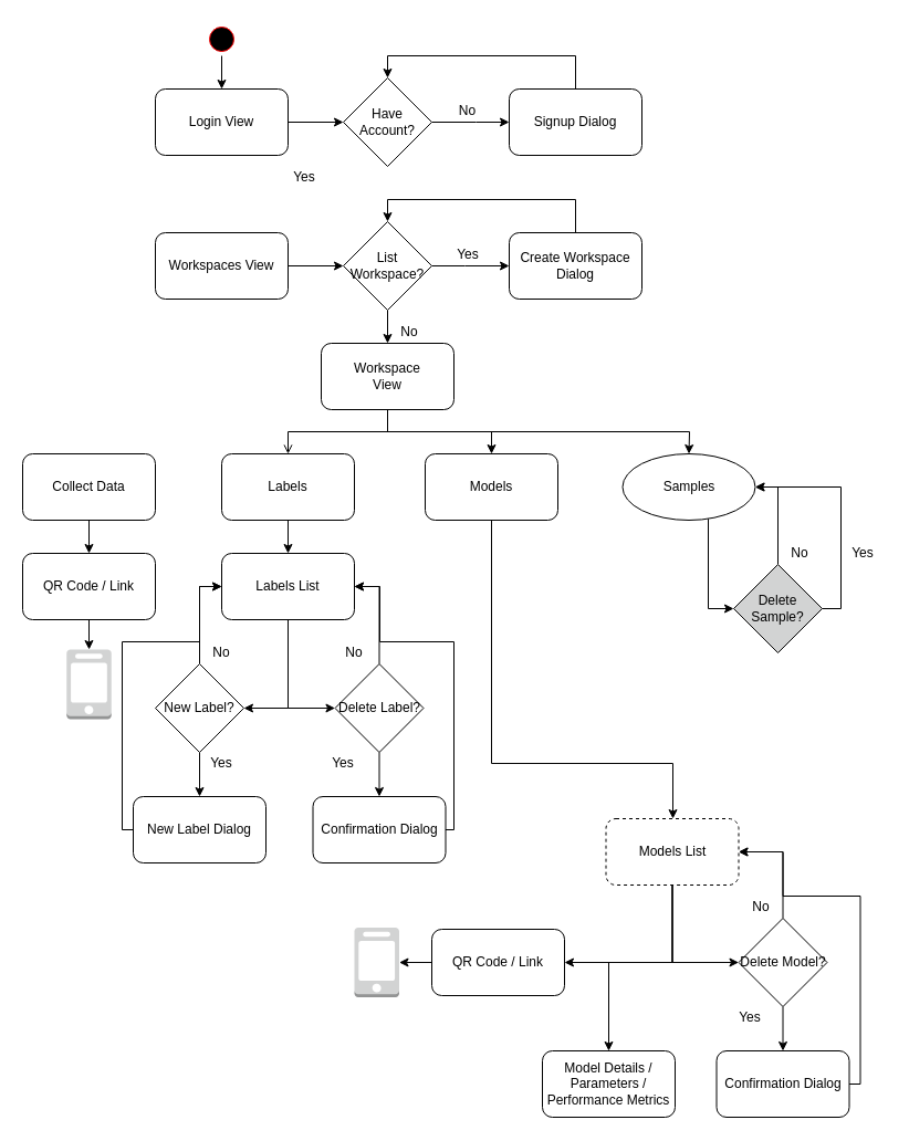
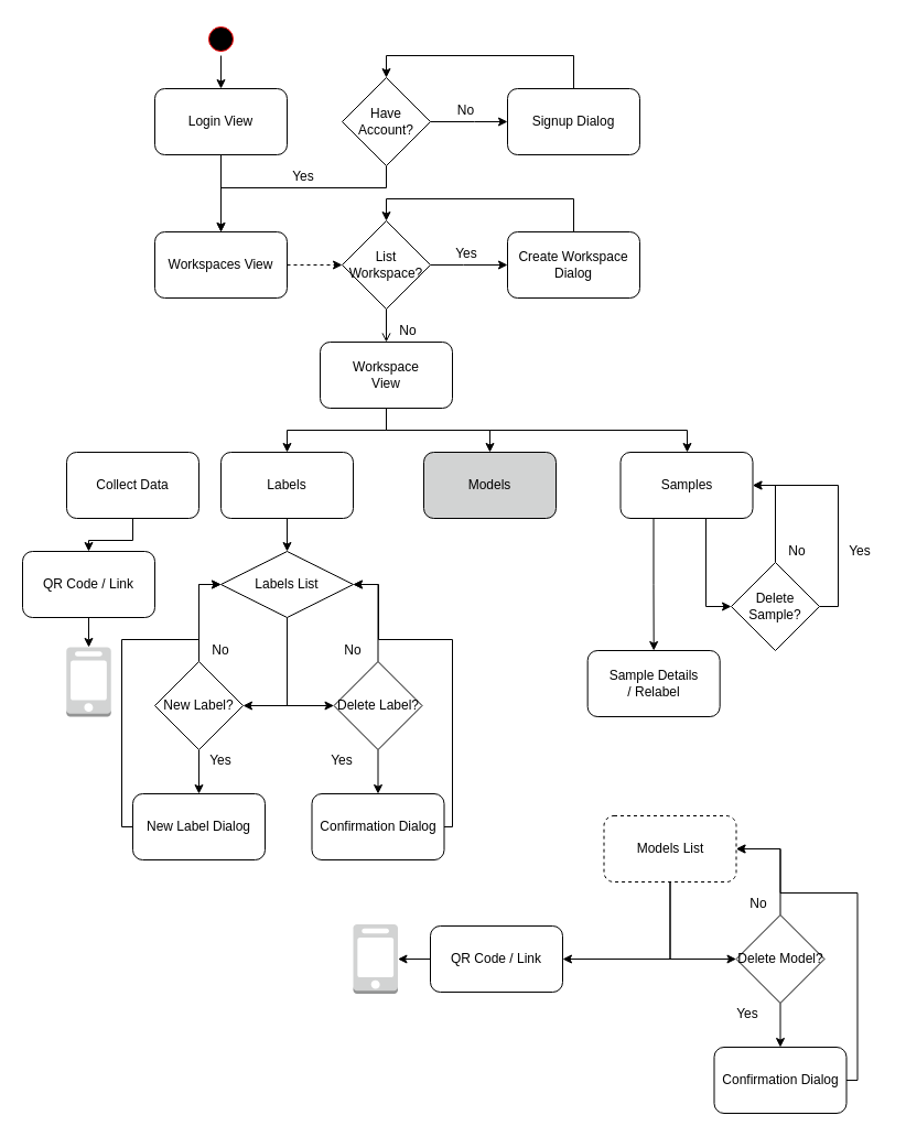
- <mxCell id="4" style="edgeStyle=orthogonalEdgeStyle;rounded=0;orthogonalLoop=1;jettySize=auto;html=1;" parent="1" source="5" target="16" edge="1"><mxGeometry relative="1" as="geometry" /></mxCell>
+ <mxCell id="4" style="edgeStyle=orthogonalEdgeStyle;rounded=0;orthogonalLoop=1;jettySize=auto;html=1;" parent="1" source="5" target="8" edge="1"><mxGeometry relative="1" as="geometry" /></mxCell>
+ <mxCell id="15" style="edgeStyle=orthogonalEdgeStyle;rounded=0;orthogonalLoop=1;jettySize=auto;html=1;" parent="1" source="16" target="8" edge="1"><mxGeometry relative="1" as="geometry"><Array as="points"><mxPoint x="350" y="170" /><mxPoint x="200" y="170" /></Array></mxGeometry></mxCell>
- <mxCell id="7" style="edgeStyle=orthogonalEdgeStyle;rounded=0;orthogonalLoop=1;jettySize=auto;html=1;" parent="1" source="8" target="19" edge="1"><mxGeometry relative="1" as="geometry" /></mxCell>
+ <mxCell id="7" style="edgeStyle=orthogonalEdgeStyle;rounded=0;orthogonalLoop=1;jettySize=auto;html=1;dashed=1;" parent="1" source="8" target="19" edge="1"><mxGeometry relative="1" as="geometry" /></mxCell>
- <mxCell id="18" style="edgeStyle=orthogonalEdgeStyle;rounded=0;orthogonalLoop=1;jettySize=auto;html=1;" parent="1" source="19" target="25" edge="1"><mxGeometry relative="1" as="geometry"><mxPoint x="350" y="310" as="targetPoint" /></mxGeometry></mxCell>
+ <mxCell id="18" style="edgeStyle=orthogonalEdgeStyle;rounded=0;orthogonalLoop=1;jettySize=auto;html=1;endArrow=open;" parent="1" source="19" target="25" edge="1"><mxGeometry relative="1" as="geometry"><mxPoint x="350" y="310" as="targetPoint" /></mxGeometry></mxCell>
- <mxCell id="22" style="edgeStyle=orthogonalEdgeStyle;rounded=0;orthogonalLoop=1;jettySize=auto;html=1;endArrow=open;" parent="1" source="25" target="29" edge="1"><mxGeometry relative="1" as="geometry" /></mxCell>
+ <mxCell id="22" style="edgeStyle=orthogonalEdgeStyle;rounded=0;orthogonalLoop=1;jettySize=auto;html=1;" parent="1" source="25" target="29" edge="1"><mxGeometry relative="1" as="geometry" /></mxCell>
- <mxCell id="27" value="Collect Data" style="rounded=1;whiteSpace=wrap;html=1;" parent="1" vertex="1"><mxGeometry x="20" y="410" width="120" height="60" as="geometry" /></mxCell>
+ <mxCell id="27" value="Collect Data" style="rounded=1;whiteSpace=wrap;html=1;" parent="1" vertex="1"><mxGeometry x="60" y="410" width="120" height="60" as="geometry" /></mxCell>
- <mxCell id="31" value="Models" style="rounded=1;whiteSpace=wrap;html=1;" parent="1" vertex="1"><mxGeometry x="384" y="410" width="120" height="60" as="geometry" /></mxCell>
+ <mxCell id="31" value="Models" style="rounded=1;whiteSpace=wrap;html=1;fillColor=#d2d3d3;" parent="1" vertex="1"><mxGeometry x="384" y="410" width="120" height="60" as="geometry" /></mxCell>
- <mxCell id="34" value="Samples" style="ellipse;whiteSpace=wrap;html=1;" parent="1" vertex="1"><mxGeometry x="562.5" y="410" width="120" height="60" as="geometry" /></mxCell>
+ <mxCell id="34" value="Samples" style="rounded=1;whiteSpace=wrap;html=1;" parent="1" vertex="1"><mxGeometry x="562.5" y="410" width="120" height="60" as="geometry" /></mxCell>
+ <mxCell id="33" style="edgeStyle=orthogonalEdgeStyle;rounded=0;orthogonalLoop=1;jettySize=auto;html=1;exitX=0.25;exitY=1;exitDx=0;exitDy=0;" parent="1" source="34" target="72" edge="1"><mxGeometry relative="1" as="geometry"><mxPoint x="592.667" y="620" as="targetPoint" /></mxGeometry></mxCell>
- <mxCell id="39" value="Labels List" style="rounded=1;whiteSpace=wrap;html=1;" parent="1" vertex="1"><mxGeometry x="200" y="500" width="120" height="60" as="geometry" /></mxCell>
+ <mxCell id="39" value="Labels List" style="rhombus;whiteSpace=wrap;html=1;" parent="1" vertex="1"><mxGeometry x="200" y="500" width="120" height="60" as="geometry" /></mxCell>
- <mxCell id="69" value="Delete Sample?" style="rhombus;whiteSpace=wrap;html=1;fillColor=#d2d3d3;" parent="1" vertex="1"><mxGeometry x="663" y="510" width="80" height="80" as="geometry" /></mxCell>
+ <mxCell id="69" value="Delete Sample?" style="rhombus;whiteSpace=wrap;html=1;" parent="1" vertex="1"><mxGeometry x="663" y="510" width="80" height="80" as="geometry" /></mxCell>
+ <mxCell id="72" value="Sample Details&lt;br&gt;/ Relabel" style="rounded=1;whiteSpace=wrap;html=1;" parent="1" vertex="1"><mxGeometry x="532.667" y="590" width="120" height="60" as="geometry" /></mxCell>
- <mxCell id="30" style="edgeStyle=orthogonalEdgeStyle;rounded=0;orthogonalLoop=1;jettySize=auto;html=1;" parent="1" source="31" target="43" edge="1"><mxGeometry relative="1" as="geometry"><mxPoint x="422.5" y="510" as="targetPoint" /><Array as="points"><mxPoint x="444" y="690" /><mxPoint x="608" y="690" /></Array></mxGeometry></mxCell>
- <mxCell id="42" style="edgeStyle=orthogonalEdgeStyle;rounded=0;orthogonalLoop=1;jettySize=auto;html=1;exitX=0.5;exitY=1;exitDx=0;exitDy=0;entryX=0.5;entryY=0;entryDx=0;entryDy=0;" parent="1" source="43" target="75" edge="1"><mxGeometry relative="1" as="geometry"><Array as="points"><mxPoint x="607" y="870" /><mxPoint x="550" y="870" /></Array></mxGeometry></mxCell>
- <mxCell id="75" value="Model Details / Parameters / Performance Metrics" style="rounded=1;whiteSpace=wrap;html=1;" parent="1" vertex="1"><mxGeometry x="490" y="950" width="120" height="60" as="geometry" /></mxCell>
